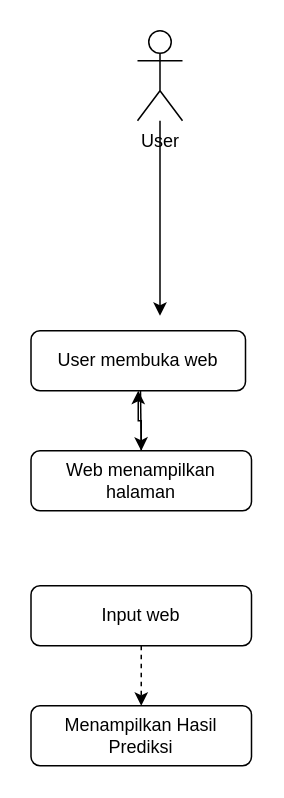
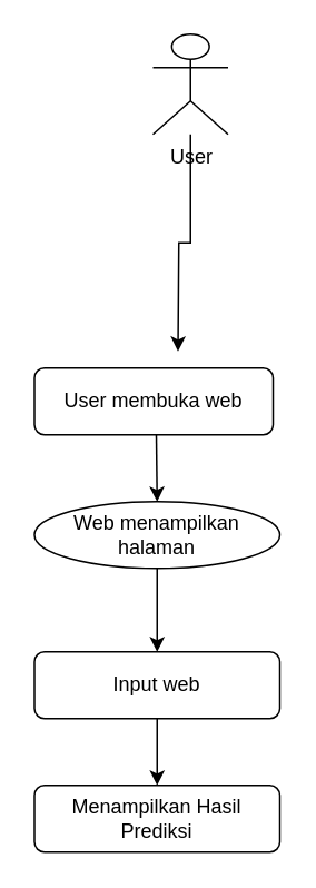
- <mxCell id="3" value="&lt;div&gt;User&lt;/div&gt;&lt;div&gt;&lt;br&gt;&lt;/div&gt;" style="shape=umlActor;verticalLabelPosition=bottom;verticalAlign=top;html=1;outlineConnect=0;" parent="1" vertex="1"><mxGeometry x="91" y="20" width="30" height="60" as="geometry" /></mxCell>
+ <mxCell id="3" value="&lt;div&gt;User&lt;/div&gt;&lt;div&gt;&lt;br&gt;&lt;/div&gt;" style="shape=umlActor;verticalLabelPosition=bottom;verticalAlign=top;html=1;outlineConnect=0;" parent="1" vertex="1"><mxGeometry x="91" y="20" width="45" height="60" as="geometry" /></mxCell>
- <mxCell id="5" style="edgeStyle=orthogonalEdgeStyle;rounded=0;orthogonalLoop=1;jettySize=auto;html=1;" parent="1" source="6" target="4" edge="1"><mxGeometry relative="1" as="geometry" /></mxCell>
+ <mxCell id="5" style="edgeStyle=orthogonalEdgeStyle;rounded=0;orthogonalLoop=1;jettySize=auto;html=1;entryX=0.5;entryY=0;entryDx=0;entryDy=0;" parent="1" source="6" target="8" edge="1"><mxGeometry relative="1" as="geometry" /></mxCell>
- <mxCell id="6" value="Web menampilkan halaman" style="rounded=1;whiteSpace=wrap;html=1;" parent="1" vertex="1"><mxGeometry x="20" y="300" width="147" height="40" as="geometry" /></mxCell>
+ <mxCell id="6" value="Web menampilkan halaman" style="ellipse;whiteSpace=wrap;html=1;" parent="1" vertex="1"><mxGeometry x="20" y="300" width="147" height="40" as="geometry" /></mxCell>
- <mxCell id="7" value="" style="edgeStyle=orthogonalEdgeStyle;rounded=0;orthogonalLoop=1;jettySize=auto;html=1;dashed=1;" parent="1" source="8" target="9" edge="1"><mxGeometry relative="1" as="geometry" /></mxCell>
+ <mxCell id="7" value="" style="edgeStyle=orthogonalEdgeStyle;rounded=0;orthogonalLoop=1;jettySize=auto;html=1;" parent="1" source="8" target="9" edge="1"><mxGeometry relative="1" as="geometry" /></mxCell>
